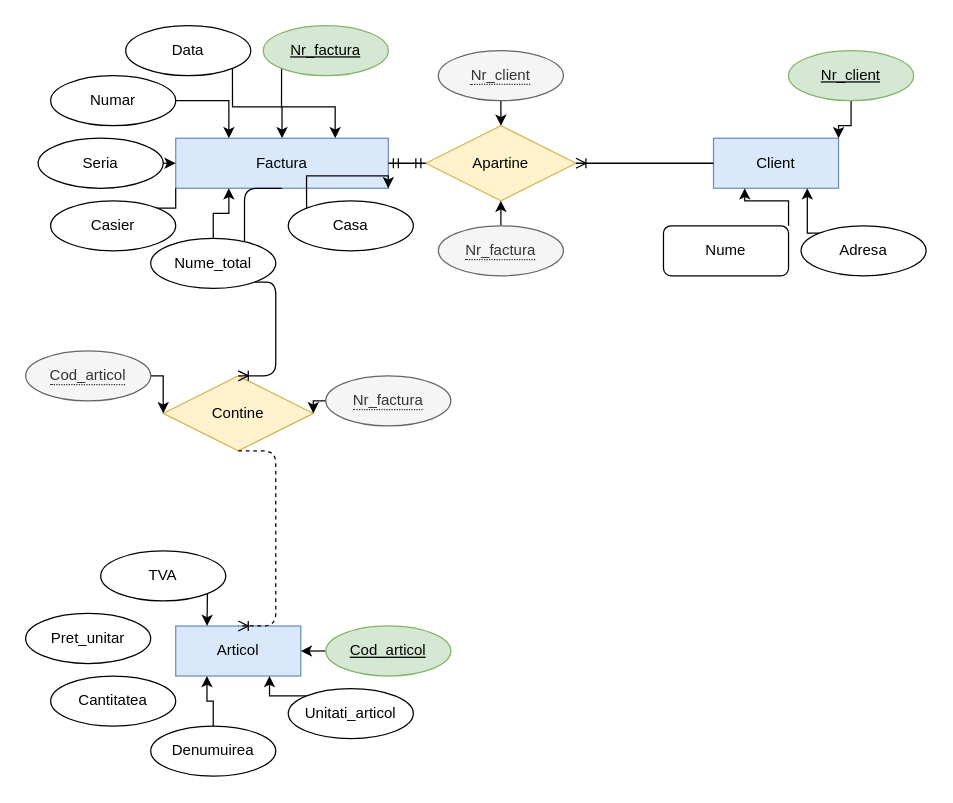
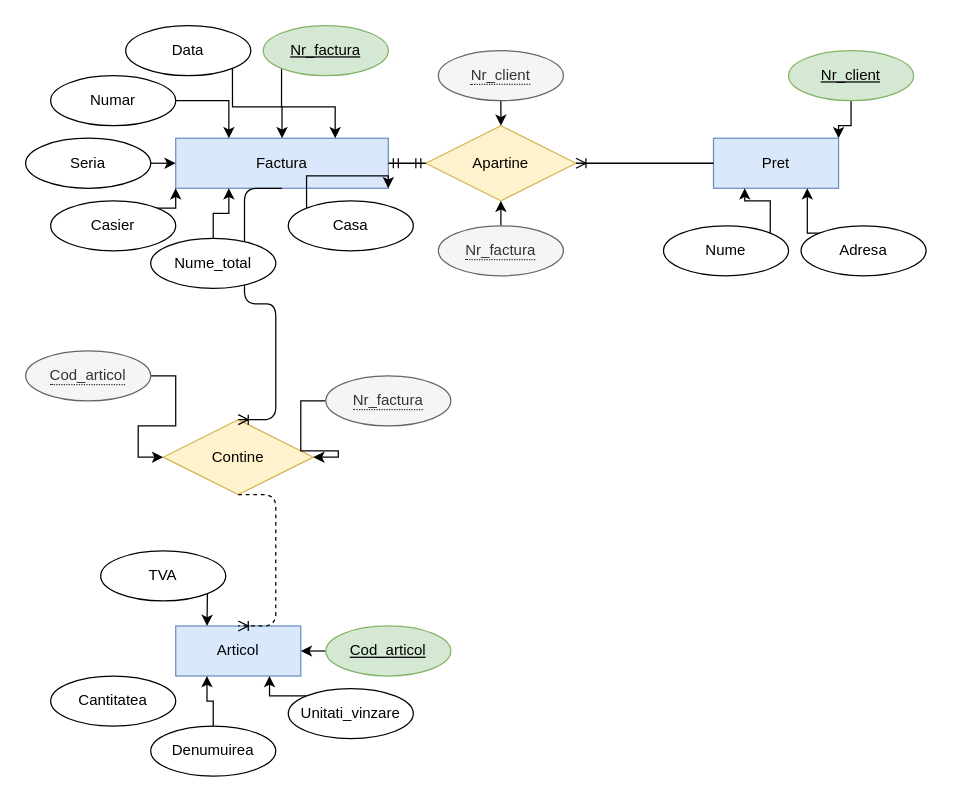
- <mxCell id="18" value="Seria" style="ellipse;whiteSpace=wrap;html=1;align=center;direction=west;" parent="1" vertex="1"><mxGeometry x="30" y="110" width="100" height="40" as="geometry" /></mxCell>
+ <mxCell id="18" value="Seria" style="ellipse;whiteSpace=wrap;html=1;align=center;direction=west;" parent="1" vertex="1"><mxGeometry x="20" y="110" width="100" height="40" as="geometry" /></mxCell>
- <mxCell id="3" value="Client" style="whiteSpace=wrap;html=1;align=center;fillColor=#dae8fc;strokeColor=#6c8ebf;" parent="1" vertex="1"><mxGeometry x="570" y="110" width="100" height="40" as="geometry" /></mxCell>
+ <mxCell id="3" value="Pret" style="whiteSpace=wrap;html=1;align=center;fillColor=#dae8fc;strokeColor=#6c8ebf;" parent="1" vertex="1"><mxGeometry x="570" y="110" width="100" height="40" as="geometry" /></mxCell>
- <mxCell id="25" style="edgeStyle=orthogonalEdgeStyle;rounded=0;orthogonalLoop=1;jettySize=auto;html=1;exitX=0;exitY=1;exitDx=0;exitDy=0;entryX=0;entryY=1;entryDx=0;entryDy=0;endArrow=none;" parent="1" source="26" target="2" edge="1"><mxGeometry relative="1" as="geometry" /></mxCell>
+ <mxCell id="25" style="edgeStyle=orthogonalEdgeStyle;rounded=0;orthogonalLoop=1;jettySize=auto;html=1;exitX=0;exitY=1;exitDx=0;exitDy=0;entryX=0;entryY=1;entryDx=0;entryDy=0;" parent="1" source="26" target="2" edge="1"><mxGeometry relative="1" as="geometry" /></mxCell>
- <mxCell id="14" value="Nume" style="whiteSpace=wrap;html=1;align=center;direction=west;rounded=1;" parent="1" vertex="1"><mxGeometry x="530" y="180" width="100" height="40" as="geometry" /></mxCell>
+ <mxCell id="14" value="Nume" style="ellipse;whiteSpace=wrap;html=1;align=center;direction=west;" parent="1" vertex="1"><mxGeometry x="530" y="180" width="100" height="40" as="geometry" /></mxCell>
- <mxCell id="6" value="Contine" style="shape=rhombus;perimeter=rhombusPerimeter;whiteSpace=wrap;html=1;align=center;fillColor=#fff2cc;strokeColor=#d6b656;" parent="1" vertex="1"><mxGeometry x="130" y="300" width="120" height="60" as="geometry" /></mxCell>
+ <mxCell id="6" value="Contine" style="shape=rhombus;perimeter=rhombusPerimeter;whiteSpace=wrap;html=1;align=center;fillColor=#fff2cc;strokeColor=#d6b656;" parent="1" vertex="1"><mxGeometry x="130" y="335" width="120" height="60" as="geometry" /></mxCell>
- <mxCell id="34" value="Pret_unitar" style="ellipse;whiteSpace=wrap;html=1;align=center;direction=west;" parent="1" vertex="1"><mxGeometry y="490" width="100" height="40" as="geometry" x="20" /></mxCell>
- <mxCell id="32" value="Unitati_articol" style="ellipse;whiteSpace=wrap;html=1;align=center;direction=west;" parent="1" vertex="1"><mxGeometry x="230" y="550" width="100" height="40" as="geometry" /></mxCell>
+ <mxCell id="32" value="Unitati_vinzare" style="ellipse;whiteSpace=wrap;html=1;align=center;direction=west;" parent="1" vertex="1"><mxGeometry x="230" y="550" width="100" height="40" as="geometry" /></mxCell>
